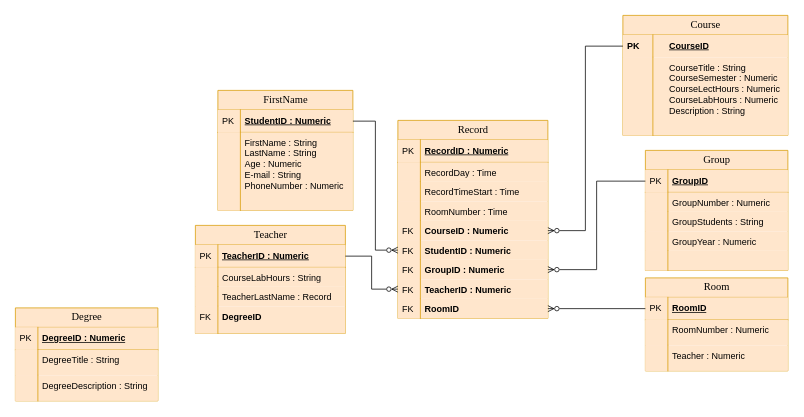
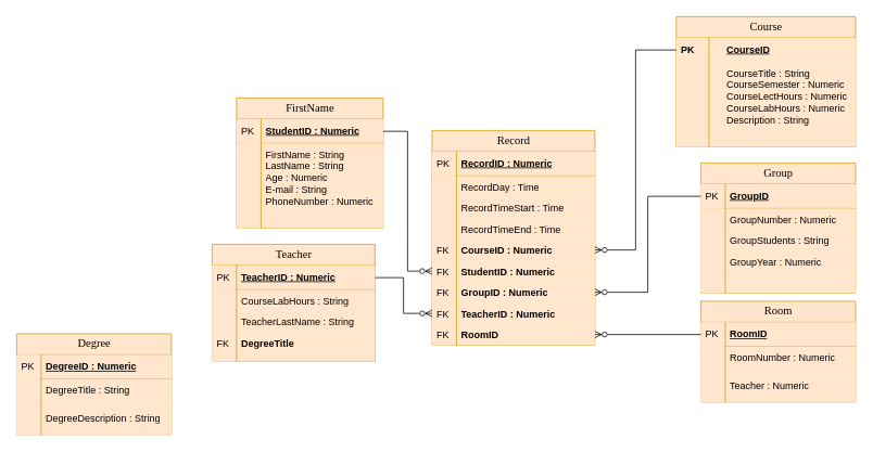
- <mxCell id="14" value="RoomNumber : Time" style="shape=partialRectangle;top=0;left=0;right=0;bottom=0;html=1;align=left;verticalAlign=top;spacingLeft=34;spacingRight=4;whiteSpace=wrap;overflow=hidden;rotatable=0;points=[[0,0.5],[1,0.5]];portConstraint=eastwest;dropTarget=0;fillColor=#ffe6cc;strokeColor=#d79b00;fontColor=#000000;" parent="7" vertex="1"><mxGeometry y="108" width="200" height="26" as="geometry" /></mxCell>
+ <mxCell id="14" value="RecordTimeEnd : Time" style="shape=partialRectangle;top=0;left=0;right=0;bottom=0;html=1;align=left;verticalAlign=top;spacingLeft=34;spacingRight=4;whiteSpace=wrap;overflow=hidden;rotatable=0;points=[[0,0.5],[1,0.5]];portConstraint=eastwest;dropTarget=0;fillColor=#ffe6cc;strokeColor=#d79b00;fontColor=#000000;" parent="7" vertex="1"><mxGeometry y="108" width="200" height="26" as="geometry" /></mxCell>
- <mxCell id="49" value="TeacherLastName : Record" style="shape=partialRectangle;top=0;left=0;right=0;bottom=0;html=1;align=left;verticalAlign=top;spacingLeft=34;spacingRight=4;whiteSpace=wrap;overflow=hidden;rotatable=0;points=[[0,0.5],[1,0.5]];portConstraint=eastwest;dropTarget=0;fillColor=#ffe6cc;strokeColor=#d79b00;fontColor=#000000;" parent="44" vertex="1"><mxGeometry y="82" width="200" height="26" as="geometry" /></mxCell>
+ <mxCell id="49" value="TeacherLastName : String" style="shape=partialRectangle;top=0;left=0;right=0;bottom=0;html=1;align=left;verticalAlign=top;spacingLeft=34;spacingRight=4;whiteSpace=wrap;overflow=hidden;rotatable=0;points=[[0,0.5],[1,0.5]];portConstraint=eastwest;dropTarget=0;fillColor=#ffe6cc;strokeColor=#d79b00;fontColor=#000000;" parent="44" vertex="1"><mxGeometry y="82" width="200" height="26" as="geometry" /></mxCell>
- <mxCell id="51" value="DegreeID" style="shape=partialRectangle;top=0;left=0;right=0;bottom=0;html=1;align=left;verticalAlign=top;spacingLeft=34;spacingRight=4;whiteSpace=wrap;overflow=hidden;rotatable=0;points=[[0,0.5],[1,0.5]];portConstraint=eastwest;dropTarget=0;fillColor=#ffe6cc;strokeColor=#d79b00;fontColor=#000000;fontStyle=1" parent="44" vertex="1"><mxGeometry y="108" width="200" height="36" as="geometry" /></mxCell>
+ <mxCell id="51" value="DegreeTitle" style="shape=partialRectangle;top=0;left=0;right=0;bottom=0;html=1;align=left;verticalAlign=top;spacingLeft=34;spacingRight=4;whiteSpace=wrap;overflow=hidden;rotatable=0;points=[[0,0.5],[1,0.5]];portConstraint=eastwest;dropTarget=0;fillColor=#ffe6cc;strokeColor=#d79b00;fontColor=#000000;fontStyle=1" parent="44" vertex="1"><mxGeometry y="108" width="200" height="36" as="geometry" /></mxCell>
